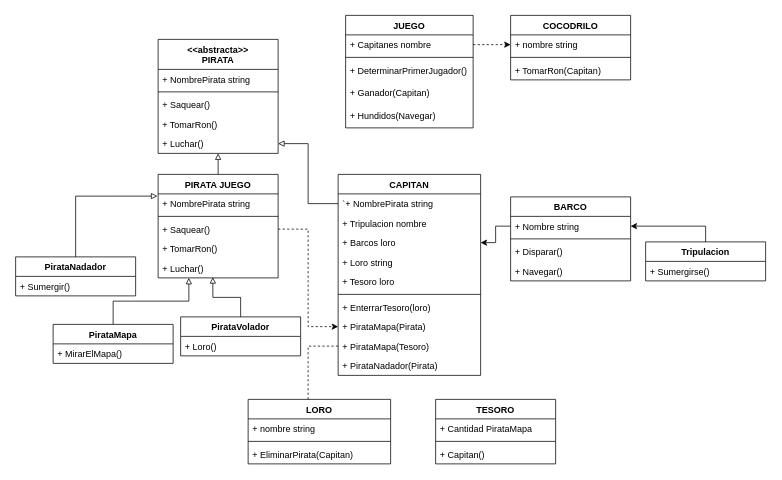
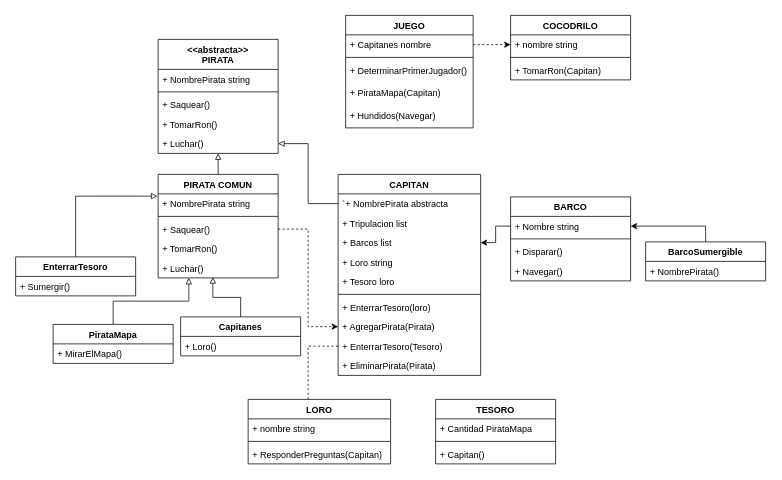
- <mxCell id="57" value="+ Ganador(Capitan)" style="text;strokeColor=none;fillColor=none;align=left;verticalAlign=top;spacingLeft=4;spacingRight=4;overflow=hidden;rotatable=0;points=[[0,0.5],[1,0.5]];portConstraint=eastwest;" vertex="1" parent="53"><mxGeometry y="90" width="170" height="30" as="geometry" /></mxCell>
+ <mxCell id="57" value="+ PirataMapa(Capitan)" style="text;strokeColor=none;fillColor=none;align=left;verticalAlign=top;spacingLeft=4;spacingRight=4;overflow=hidden;rotatable=0;points=[[0,0.5],[1,0.5]];portConstraint=eastwest;" vertex="1" parent="53"><mxGeometry y="90" width="170" height="30" as="geometry" /></mxCell>
- <mxCell id="15" value="PIRATA JUEGO" style="swimlane;fontStyle=1;align=center;verticalAlign=top;childLayout=stackLayout;horizontal=1;startSize=26;horizontalStack=0;resizeParent=1;resizeParentMax=0;resizeLast=0;collapsible=1;marginBottom=0;" parent="1" vertex="1"><mxGeometry x="210" y="232" width="160" height="138" as="geometry" /></mxCell>
+ <mxCell id="15" value="PIRATA COMUN" style="swimlane;fontStyle=1;align=center;verticalAlign=top;childLayout=stackLayout;horizontal=1;startSize=26;horizontalStack=0;resizeParent=1;resizeParentMax=0;resizeLast=0;collapsible=1;marginBottom=0;" parent="1" vertex="1"><mxGeometry x="210" y="232" width="160" height="138" as="geometry" /></mxCell>
- <mxCell id="3" value="`+ NombrePirata string" style="text;strokeColor=none;fillColor=none;align=left;verticalAlign=top;spacingLeft=4;spacingRight=4;overflow=hidden;rotatable=0;points=[[0,0.5],[1,0.5]];portConstraint=eastwest;" parent="2" vertex="1"><mxGeometry y="26" width="190" height="26" as="geometry" /></mxCell>
+ <mxCell id="3" value="`+ NombrePirata abstracta" style="text;strokeColor=none;fillColor=none;align=left;verticalAlign=top;spacingLeft=4;spacingRight=4;overflow=hidden;rotatable=0;points=[[0,0.5],[1,0.5]];portConstraint=eastwest;" parent="2" vertex="1"><mxGeometry y="26" width="190" height="26" as="geometry" /></mxCell>
- <mxCell id="4" value="+ Tripulacion nombre" style="text;strokeColor=none;fillColor=none;align=left;verticalAlign=top;spacingLeft=4;spacingRight=4;overflow=hidden;rotatable=0;points=[[0,0.5],[1,0.5]];portConstraint=eastwest;" parent="2" vertex="1"><mxGeometry y="52" width="190" height="26" as="geometry" /></mxCell>
+ <mxCell id="4" value="+ Tripulacion list" style="text;strokeColor=none;fillColor=none;align=left;verticalAlign=top;spacingLeft=4;spacingRight=4;overflow=hidden;rotatable=0;points=[[0,0.5],[1,0.5]];portConstraint=eastwest;" parent="2" vertex="1"><mxGeometry y="52" width="190" height="26" as="geometry" /></mxCell>
- <mxCell id="5" value="+ Barcos loro" style="text;strokeColor=none;fillColor=none;align=left;verticalAlign=top;spacingLeft=4;spacingRight=4;overflow=hidden;rotatable=0;points=[[0,0.5],[1,0.5]];portConstraint=eastwest;" parent="2" vertex="1"><mxGeometry y="78" width="190" height="26" as="geometry" /></mxCell>
+ <mxCell id="5" value="+ Barcos list" style="text;strokeColor=none;fillColor=none;align=left;verticalAlign=top;spacingLeft=4;spacingRight=4;overflow=hidden;rotatable=0;points=[[0,0.5],[1,0.5]];portConstraint=eastwest;" parent="2" vertex="1"><mxGeometry y="78" width="190" height="26" as="geometry" /></mxCell>
- <mxCell id="51" value="Tripulacion" style="swimlane;fontStyle=1;align=center;verticalAlign=top;childLayout=stackLayout;horizontal=1;startSize=26;horizontalStack=0;resizeParent=1;resizeParentMax=0;resizeLast=0;collapsible=1;marginBottom=0;" vertex="1" parent="1"><mxGeometry x="860" y="322" width="160" height="52" as="geometry" /></mxCell>
+ <mxCell id="51" value="BarcoSumergible" style="swimlane;fontStyle=1;align=center;verticalAlign=top;childLayout=stackLayout;horizontal=1;startSize=26;horizontalStack=0;resizeParent=1;resizeParentMax=0;resizeLast=0;collapsible=1;marginBottom=0;" vertex="1" parent="1"><mxGeometry x="860" y="322" width="160" height="52" as="geometry" /></mxCell>
- <mxCell id="28" value="PirataNadador" style="swimlane;fontStyle=1;align=center;verticalAlign=top;childLayout=stackLayout;horizontal=1;startSize=26;horizontalStack=0;resizeParent=1;resizeParentMax=0;resizeLast=0;collapsible=1;marginBottom=0;" parent="1" vertex="1"><mxGeometry x="20" y="342" width="160" height="52" as="geometry" /></mxCell>
+ <mxCell id="28" value="EnterrarTesoro" style="swimlane;fontStyle=1;align=center;verticalAlign=top;childLayout=stackLayout;horizontal=1;startSize=26;horizontalStack=0;resizeParent=1;resizeParentMax=0;resizeLast=0;collapsible=1;marginBottom=0;" parent="1" vertex="1"><mxGeometry x="20" y="342" width="160" height="52" as="geometry" /></mxCell>
- <mxCell id="52" value="+ Sumergirse()" style="text;strokeColor=none;fillColor=none;align=left;verticalAlign=top;spacingLeft=4;spacingRight=4;overflow=hidden;rotatable=0;points=[[0,0.5],[1,0.5]];portConstraint=eastwest;" vertex="1" parent="51"><mxGeometry y="26" width="160" height="26" as="geometry" /></mxCell>
+ <mxCell id="52" value="+ NombrePirata()" style="text;strokeColor=none;fillColor=none;align=left;verticalAlign=top;spacingLeft=4;spacingRight=4;overflow=hidden;rotatable=0;points=[[0,0.5],[1,0.5]];portConstraint=eastwest;" vertex="1" parent="51"><mxGeometry y="26" width="160" height="26" as="geometry" /></mxCell>
- <mxCell id="22" value="PirataVolador" style="swimlane;fontStyle=1;align=center;verticalAlign=top;childLayout=stackLayout;horizontal=1;startSize=26;horizontalStack=0;resizeParent=1;resizeParentMax=0;resizeLast=0;collapsible=1;marginBottom=0;" parent="1" vertex="1"><mxGeometry x="240" y="422" width="160" height="52" as="geometry" /></mxCell>
+ <mxCell id="22" value="Capitanes" style="swimlane;fontStyle=1;align=center;verticalAlign=top;childLayout=stackLayout;horizontal=1;startSize=26;horizontalStack=0;resizeParent=1;resizeParentMax=0;resizeLast=0;collapsible=1;marginBottom=0;" parent="1" vertex="1"><mxGeometry x="240" y="422" width="160" height="52" as="geometry" /></mxCell>
- <mxCell id="10" value="+ PirataMapa(Pirata)" style="text;strokeColor=none;fillColor=none;align=left;verticalAlign=top;spacingLeft=4;spacingRight=4;overflow=hidden;rotatable=0;points=[[0,0.5],[1,0.5]];portConstraint=eastwest;" parent="2" vertex="1"><mxGeometry y="190" width="190" height="26" as="geometry" /></mxCell>
+ <mxCell id="10" value="+ AgregarPirata(Pirata)" style="text;strokeColor=none;fillColor=none;align=left;verticalAlign=top;spacingLeft=4;spacingRight=4;overflow=hidden;rotatable=0;points=[[0,0.5],[1,0.5]];portConstraint=eastwest;" parent="2" vertex="1"><mxGeometry y="190" width="190" height="26" as="geometry" /></mxCell>
- <mxCell id="11" value="+ PirataMapa(Tesoro)" style="text;strokeColor=none;fillColor=none;align=left;verticalAlign=top;spacingLeft=4;spacingRight=4;overflow=hidden;rotatable=0;points=[[0,0.5],[1,0.5]];portConstraint=eastwest;" parent="2" vertex="1"><mxGeometry y="216" width="190" height="26" as="geometry" /></mxCell>
+ <mxCell id="11" value="+ EnterrarTesoro(Tesoro)" style="text;strokeColor=none;fillColor=none;align=left;verticalAlign=top;spacingLeft=4;spacingRight=4;overflow=hidden;rotatable=0;points=[[0,0.5],[1,0.5]];portConstraint=eastwest;" parent="2" vertex="1"><mxGeometry y="216" width="190" height="26" as="geometry" /></mxCell>
- <mxCell id="12" value="+ PirataNadador(Pirata)" style="text;strokeColor=none;fillColor=none;align=left;verticalAlign=top;spacingLeft=4;spacingRight=4;overflow=hidden;rotatable=0;points=[[0,0.5],[1,0.5]];portConstraint=eastwest;" parent="2" vertex="1"><mxGeometry y="242" width="190" height="26" as="geometry" /></mxCell>
+ <mxCell id="12" value="+ EliminarPirata(Pirata)" style="text;strokeColor=none;fillColor=none;align=left;verticalAlign=top;spacingLeft=4;spacingRight=4;overflow=hidden;rotatable=0;points=[[0,0.5],[1,0.5]];portConstraint=eastwest;" parent="2" vertex="1"><mxGeometry y="242" width="190" height="26" as="geometry" /></mxCell>
- <mxCell id="33" value="+ EliminarPirata(Capitan)" style="text;strokeColor=none;fillColor=none;align=left;verticalAlign=top;spacingLeft=4;spacingRight=4;overflow=hidden;rotatable=0;points=[[0,0.5],[1,0.5]];portConstraint=eastwest;" parent="30" vertex="1"><mxGeometry y="60" width="190" height="26" as="geometry" /></mxCell>
+ <mxCell id="33" value="+ ResponderPreguntas(Capitan)" style="text;strokeColor=none;fillColor=none;align=left;verticalAlign=top;spacingLeft=4;spacingRight=4;overflow=hidden;rotatable=0;points=[[0,0.5],[1,0.5]];portConstraint=eastwest;" parent="30" vertex="1"><mxGeometry y="60" width="190" height="26" as="geometry" /></mxCell>
